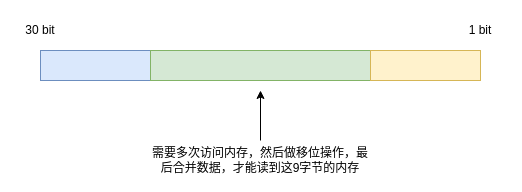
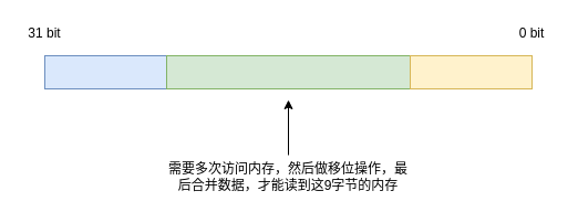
- <mxCell id="6" value="30 bit" style="text;html=1;strokeColor=none;fillColor=none;align=center;verticalAlign=middle;whiteSpace=wrap;rounded=0;" vertex="1" parent="1"><mxGeometry x="20" y="20" width="40" height="20" as="geometry" /></mxCell>
+ <mxCell id="6" value="31 bit" style="text;html=1;strokeColor=none;fillColor=none;align=center;verticalAlign=middle;whiteSpace=wrap;rounded=0;" vertex="1" parent="1"><mxGeometry x="20" y="20" width="40" height="20" as="geometry" /></mxCell>
- <mxCell id="5" value="1 bit" style="text;html=1;strokeColor=none;fillColor=none;align=center;verticalAlign=middle;whiteSpace=wrap;rounded=0;" vertex="1" parent="1"><mxGeometry x="460" y="20" width="40" height="20" as="geometry" /></mxCell>
+ <mxCell id="5" value="0 bit" style="text;html=1;strokeColor=none;fillColor=none;align=center;verticalAlign=middle;whiteSpace=wrap;rounded=0;" vertex="1" parent="1"><mxGeometry x="460" y="20" width="40" height="20" as="geometry" /></mxCell>
